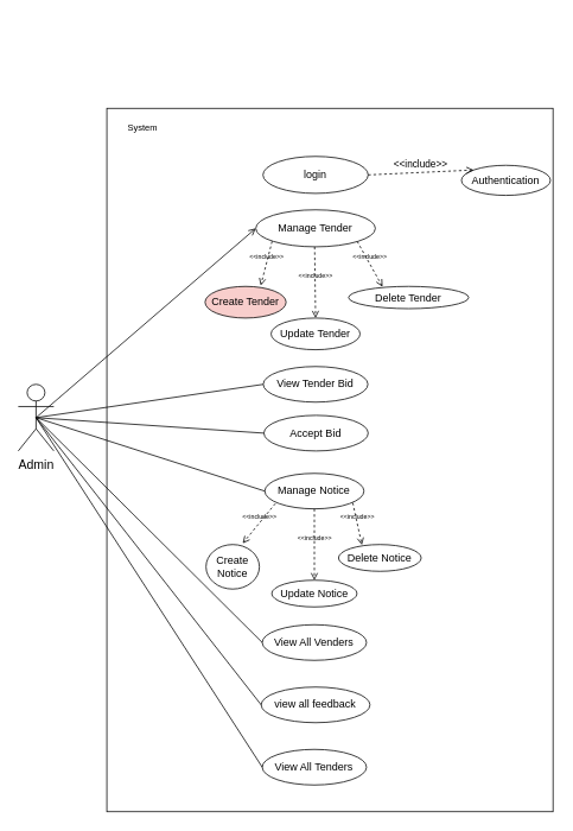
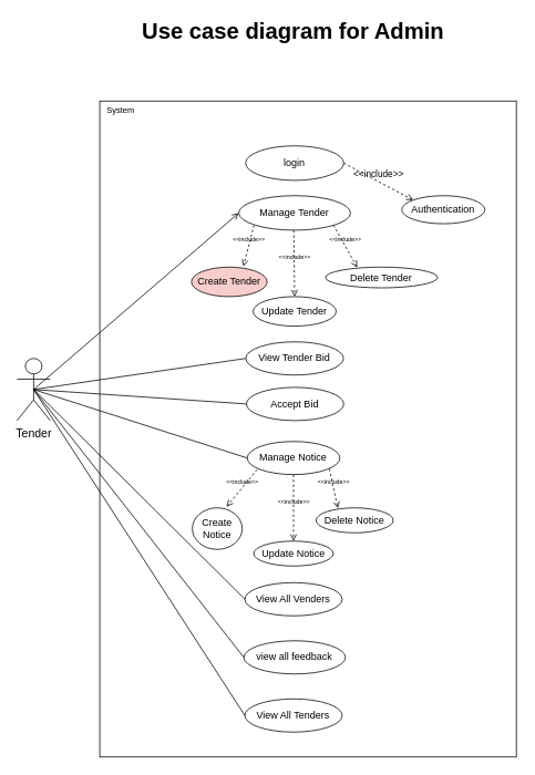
+ <mxCell id="2" value="&lt;font style=&quot;font-size: 27px;&quot;&gt;&lt;b style=&quot;font-size: 27px;&quot;&gt;Use case diagram for Admin&lt;/b&gt;&lt;/font&gt;" style="text;html=1;strokeColor=none;fillColor=none;align=center;verticalAlign=middle;whiteSpace=wrap;rounded=0;container=0;fontSize=27;" parent="1" vertex="1"><mxGeometry x="95.316" y="20.997" width="515.064" height="33.643" as="geometry" /></mxCell>
- <mxCell id="34" value="&lt;font style=&quot;font-size: 10px;&quot;&gt;System&lt;/font&gt;" style="text;html=1;strokeColor=none;fillColor=none;align=center;verticalAlign=middle;whiteSpace=wrap;rounded=0;fontSize=14;" parent="1" vertex="1"><mxGeometry x="134.59" y="131" width="50.41" height="20" as="geometry" /></mxCell>
+ <mxCell id="34" value="&lt;font style=&quot;font-size: 10px;&quot;&gt;System&lt;/font&gt;" style="text;html=1;strokeColor=none;fillColor=none;align=center;verticalAlign=middle;whiteSpace=wrap;rounded=0;fontSize=14;" parent="1" vertex="1"><mxGeometry x="119.59" y="121" width="50.41" height="20" as="geometry" /></mxCell>
- <mxCell id="10" value="Authentication" style="ellipse;whiteSpace=wrap;html=1;" parent="1" vertex="1"><mxGeometry x="518.14" y="185" width="100" height="33.76" as="geometry" /></mxCell>
+ <mxCell id="10" value="Authentication" style="ellipse;whiteSpace=wrap;html=1;" parent="1" vertex="1"><mxGeometry x="483.14" y="235" width="100" height="33.76" as="geometry" /></mxCell>
- <mxCell id="3" value="&lt;font style=&quot;font-size: 14px;&quot;&gt;Admin&lt;/font&gt;" style="shape=umlActor;verticalLabelPosition=bottom;verticalAlign=top;html=1;outlineConnect=0;container=0;" parent="1" vertex="1"><mxGeometry x="20" y="431" width="40" height="74.85" as="geometry" /></mxCell>
+ <mxCell id="3" value="&lt;font style=&quot;font-size: 14px;&quot;&gt;Tender&lt;/font&gt;" style="shape=umlActor;verticalLabelPosition=bottom;verticalAlign=top;html=1;outlineConnect=0;container=0;" parent="1" vertex="1"><mxGeometry x="20" y="431" width="40" height="74.85" as="geometry" /></mxCell>
